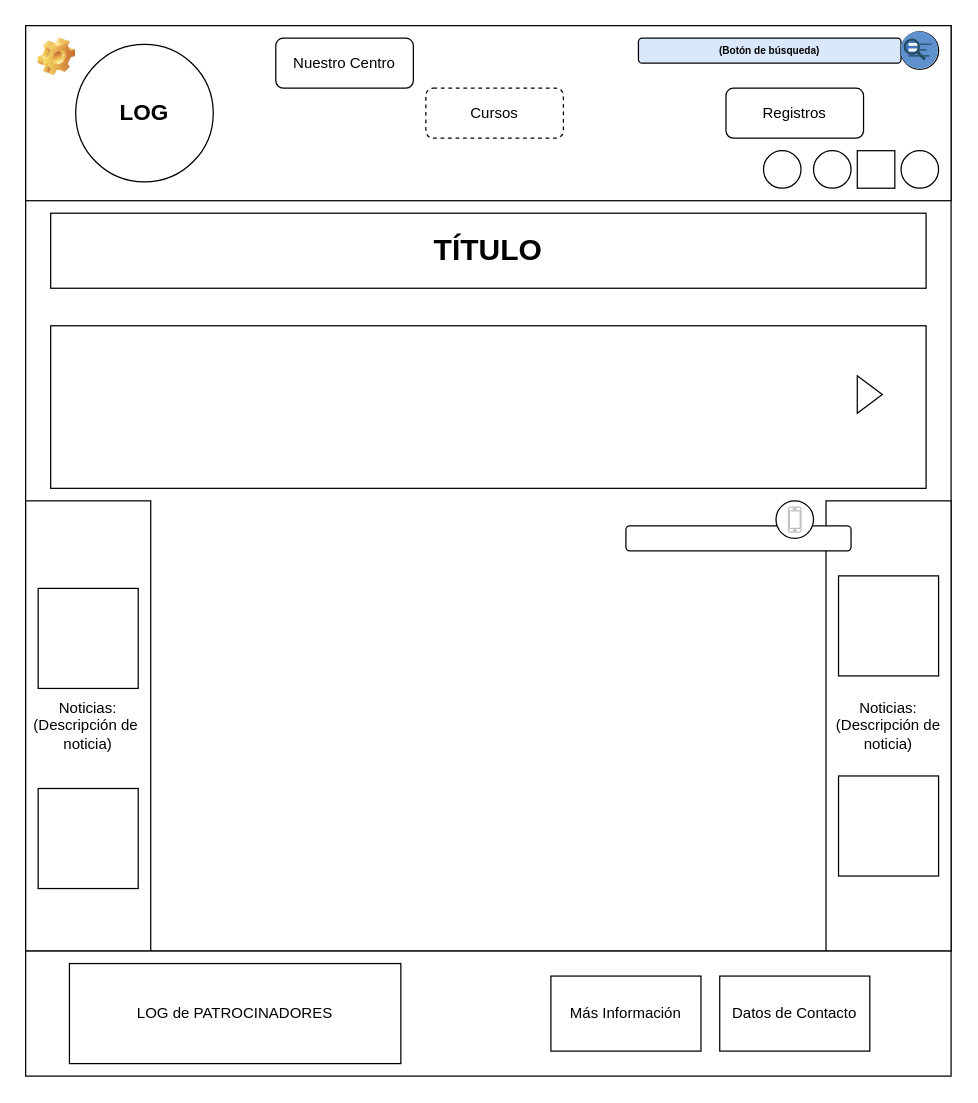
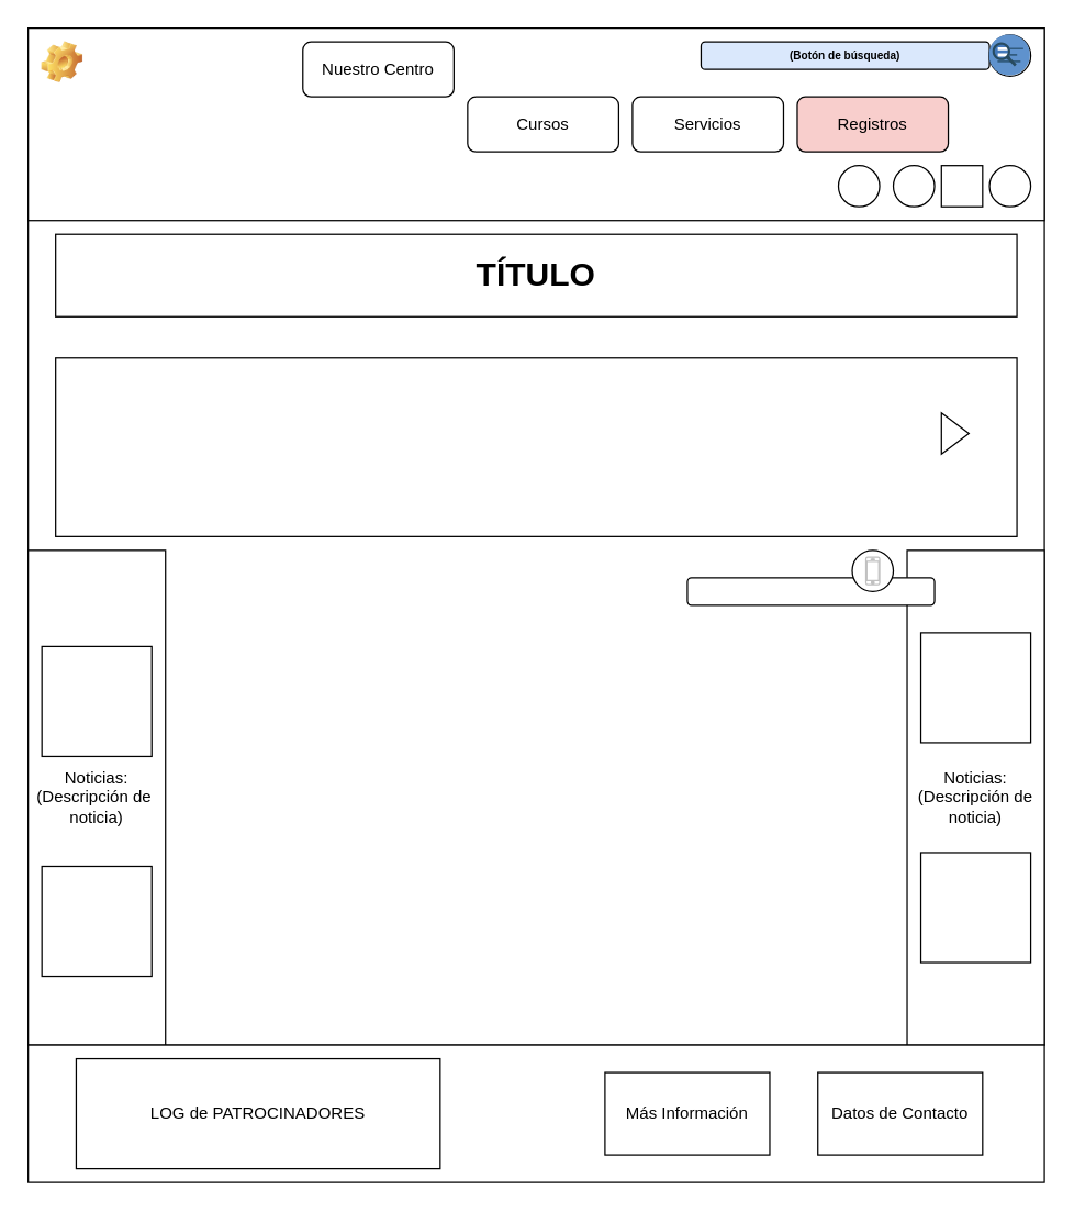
- <mxCell id="4" value="&lt;h2&gt;LOG&lt;/h2&gt;" style="ellipse;whiteSpace=wrap;html=1;aspect=fixed;" vertex="1" parent="1"><mxGeometry x="60" y="35" width="110" height="110" as="geometry" /></mxCell>
- <mxCell id="6" value="Cursos" style="rounded=1;whiteSpace=wrap;html=1;dashed=1;" vertex="1" parent="1"><mxGeometry x="340" y="70" width="110" height="40" as="geometry" /></mxCell>
+ <mxCell id="6" value="Cursos" style="rounded=1;whiteSpace=wrap;html=1;" vertex="1" parent="1"><mxGeometry x="340" y="70" width="110" height="40" as="geometry" /></mxCell>
+ <mxCell id="5" value="Servicios" style="rounded=1;whiteSpace=wrap;html=1;" vertex="1" parent="1"><mxGeometry x="460" y="70" width="110" height="40" as="geometry" /></mxCell>
- <mxCell id="8" value="Registros" style="rounded=1;whiteSpace=wrap;html=1;" vertex="1" parent="1"><mxGeometry x="580" y="70" width="110" height="40" as="geometry" /></mxCell>
+ <mxCell id="8" value="Registros" style="rounded=1;whiteSpace=wrap;html=1;fillColor=#f8cecc;" vertex="1" parent="1"><mxGeometry x="580" y="70" width="110" height="40" as="geometry" /></mxCell>
- <mxCell id="31" value="Datos de Contacto" style="rounded=0;whiteSpace=wrap;html=1;" vertex="1" parent="1"><mxGeometry x="575" y="780" width="120" height="60" as="geometry" /></mxCell>
+ <mxCell id="31" value="Datos de Contacto" style="rounded=0;whiteSpace=wrap;html=1;" vertex="1" parent="1"><mxGeometry x="595" y="780" width="120" height="60" as="geometry" /></mxCell>
